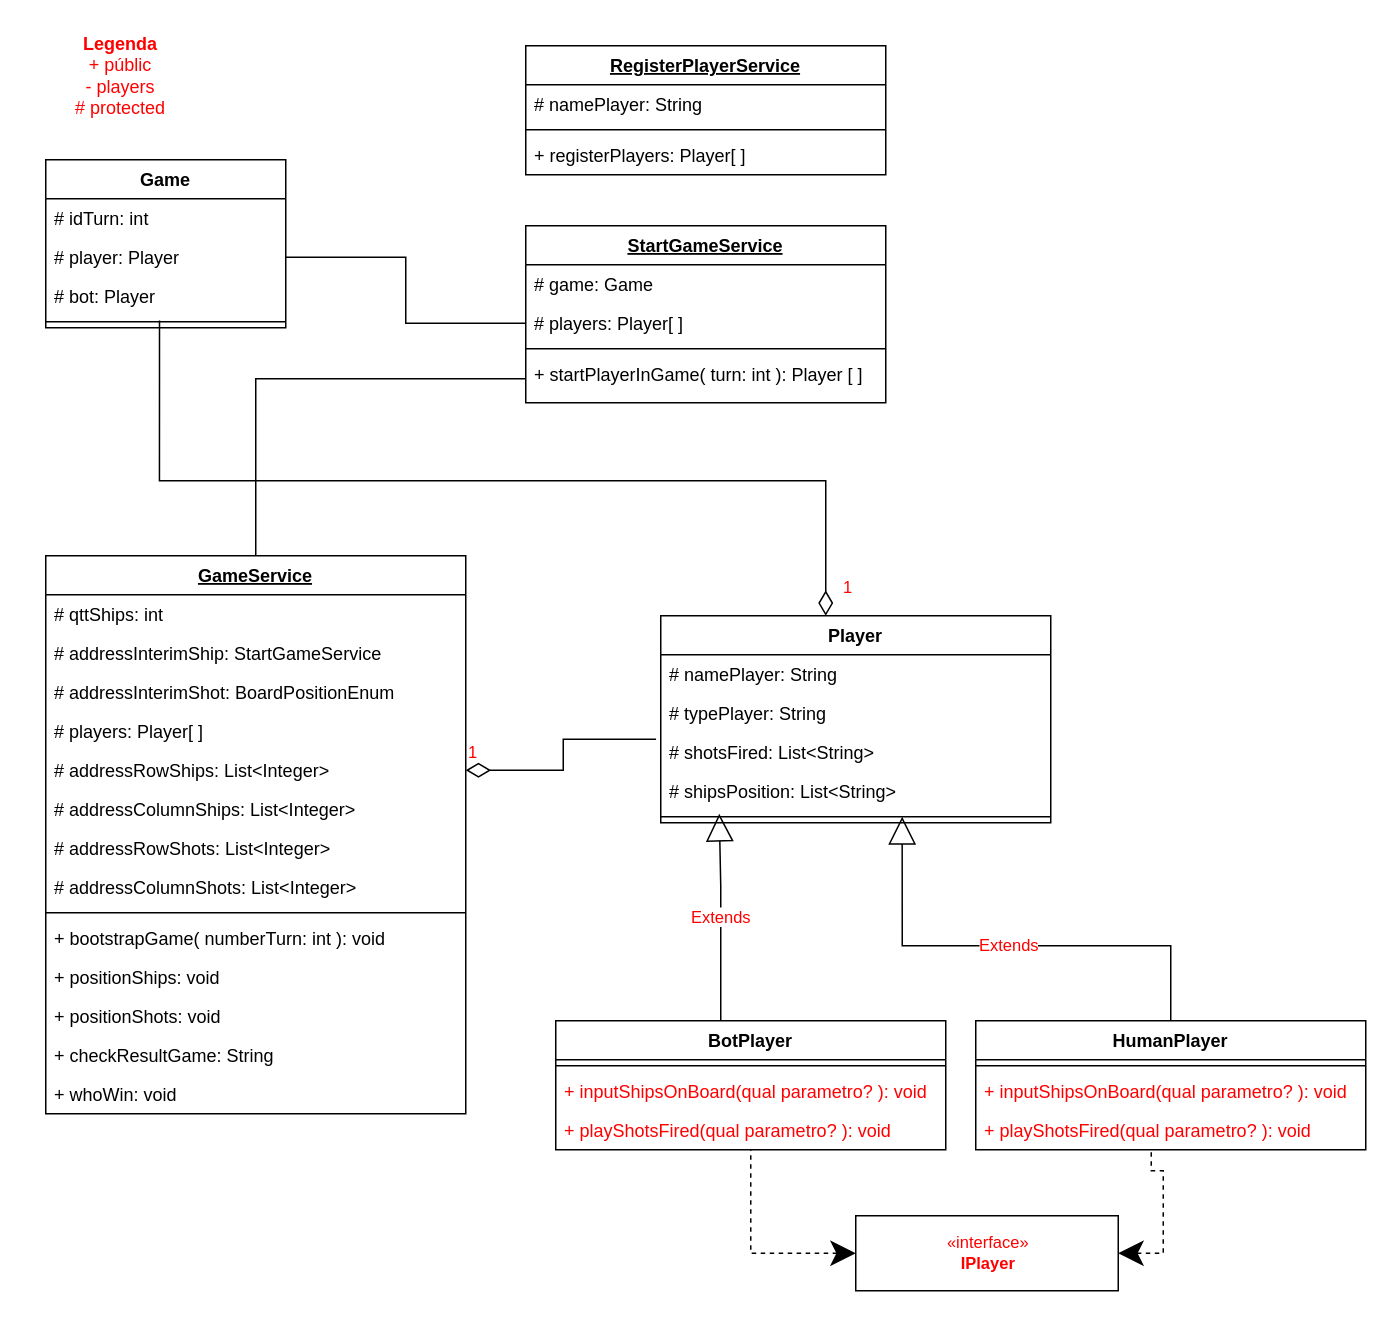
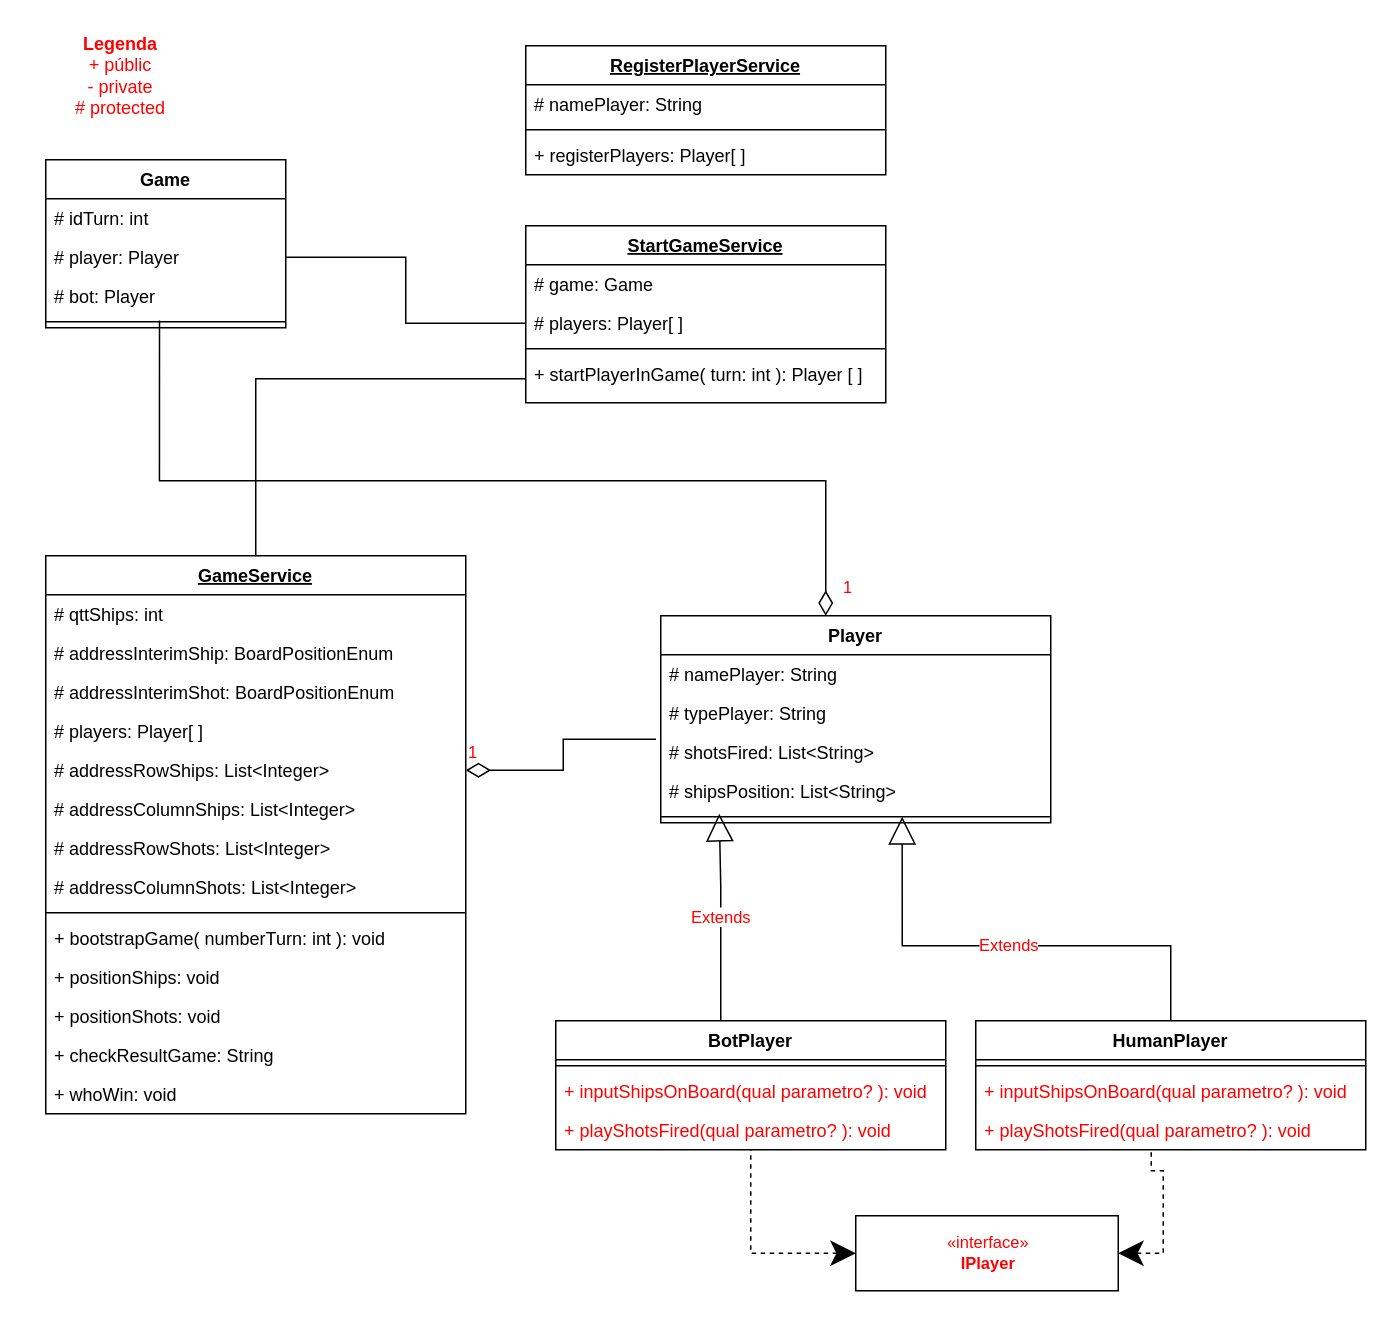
- <mxCell id="18" value="&lt;font color=&quot;#ff0000&quot;&gt;&lt;b&gt;Legenda&lt;/b&gt;&lt;br&gt;+ públic&lt;br&gt;- players&lt;br&gt;# protected&lt;/font&gt;" style="text;html=1;strokeColor=none;fillColor=none;align=center;verticalAlign=middle;whiteSpace=wrap;rounded=0;" vertex="1" parent="1"><mxGeometry x="20" y="20" width="120" height="60" as="geometry" /></mxCell>
+ <mxCell id="18" value="&lt;font color=&quot;#ff0000&quot;&gt;&lt;b&gt;Legenda&lt;/b&gt;&lt;br&gt;+ públic&lt;br&gt;- private&lt;br&gt;# protected&lt;/font&gt;" style="text;html=1;strokeColor=none;fillColor=none;align=center;verticalAlign=middle;whiteSpace=wrap;rounded=0;" vertex="1" parent="1"><mxGeometry x="20" y="20" width="120" height="60" as="geometry" /></mxCell>
- <mxCell id="5" value="# addressInterimShip: StartGameService" style="text;strokeColor=none;fillColor=none;align=left;verticalAlign=top;spacingLeft=4;spacingRight=4;overflow=hidden;rotatable=0;points=[[0,0.5],[1,0.5]];portConstraint=eastwest;fontColor=#000000;" vertex="1" parent="3"><mxGeometry y="52" width="280" height="26" as="geometry" /></mxCell>
+ <mxCell id="5" value="# addressInterimShip: BoardPositionEnum" style="text;strokeColor=none;fillColor=none;align=left;verticalAlign=top;spacingLeft=4;spacingRight=4;overflow=hidden;rotatable=0;points=[[0,0.5],[1,0.5]];portConstraint=eastwest;fontColor=#000000;" vertex="1" parent="3"><mxGeometry y="52" width="280" height="26" as="geometry" /></mxCell>
